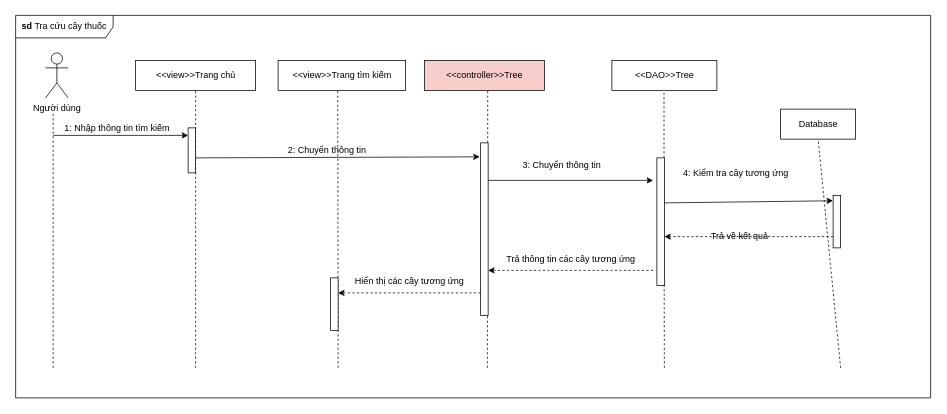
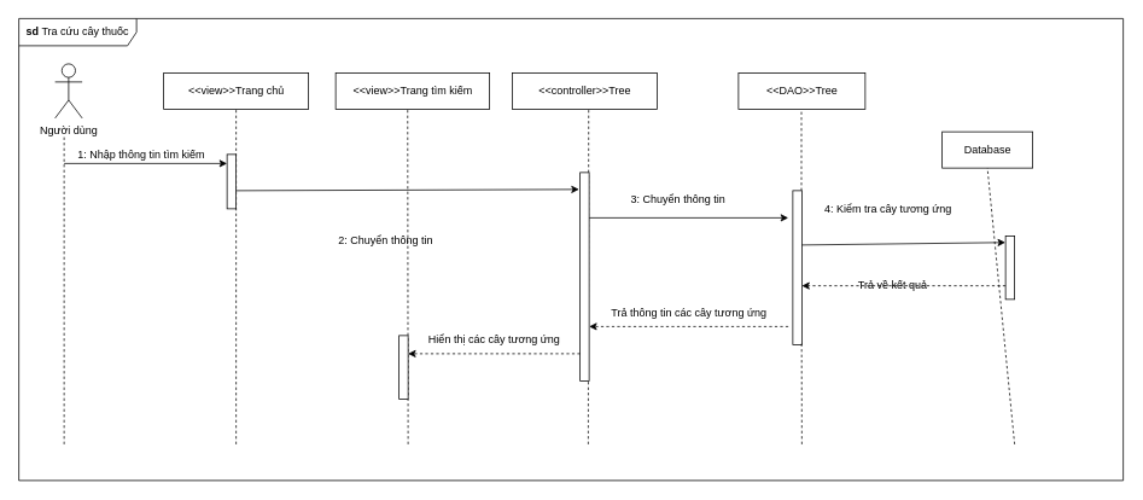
- <mxCell id="5" value="&amp;lt;&amp;lt;controller&amp;gt;&amp;gt;Tree" style="html=1;fillColor=#f8cecc;" parent="1" vertex="1"><mxGeometry x="565" y="80" width="160" height="40" as="geometry" /></mxCell>
+ <mxCell id="5" value="&amp;lt;&amp;lt;controller&amp;gt;&amp;gt;Tree" style="html=1;" parent="1" vertex="1"><mxGeometry x="565" y="80" width="160" height="40" as="geometry" /></mxCell>
- <mxCell id="25" value="2: Chuyển thông tin" style="text;html=1;align=center;verticalAlign=middle;resizable=0;points=[];autosize=1;strokeColor=none;fillColor=none;" parent="1" vertex="1"><mxGeometry x="370" y="185" width="130" height="30" as="geometry" /></mxCell>
+ <mxCell id="25" value="2: Chuyển thông tin" style="text;html=1;align=center;verticalAlign=middle;resizable=0;points=[];autosize=1;strokeColor=none;fillColor=none;" parent="1" vertex="1"><mxGeometry x="360" y="250" width="130" height="30" as="geometry" /></mxCell>
